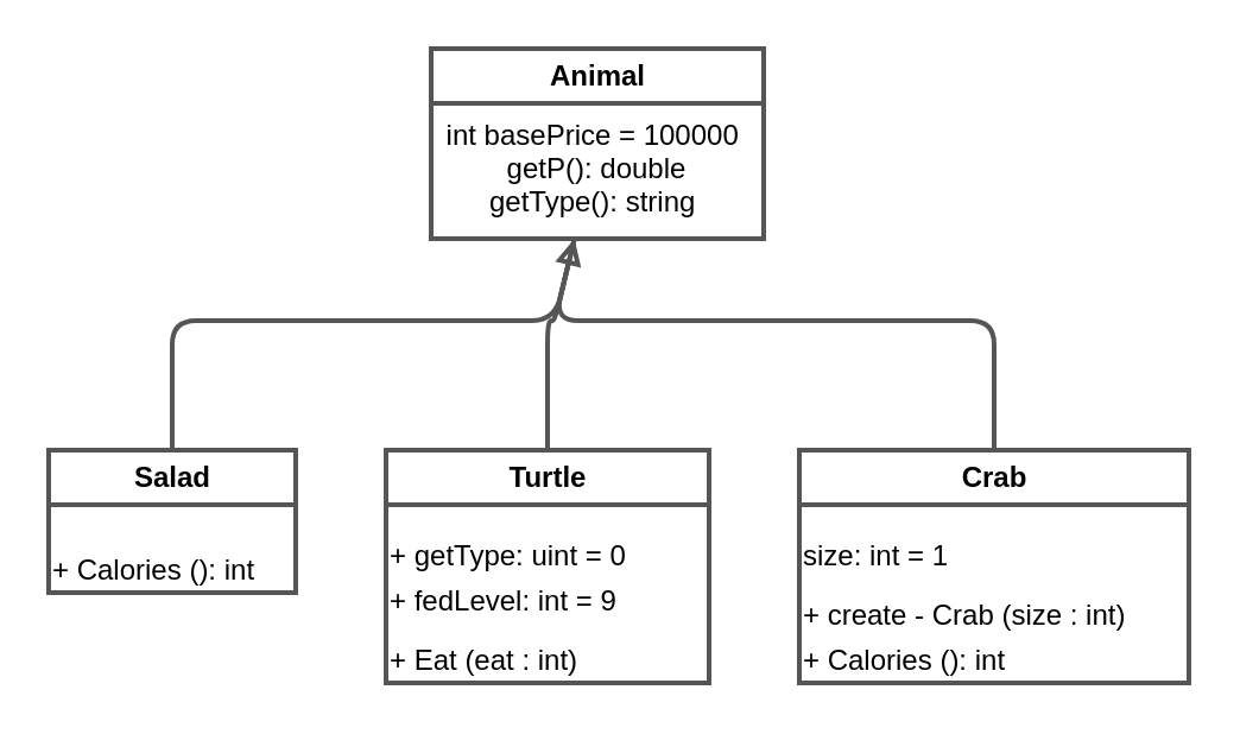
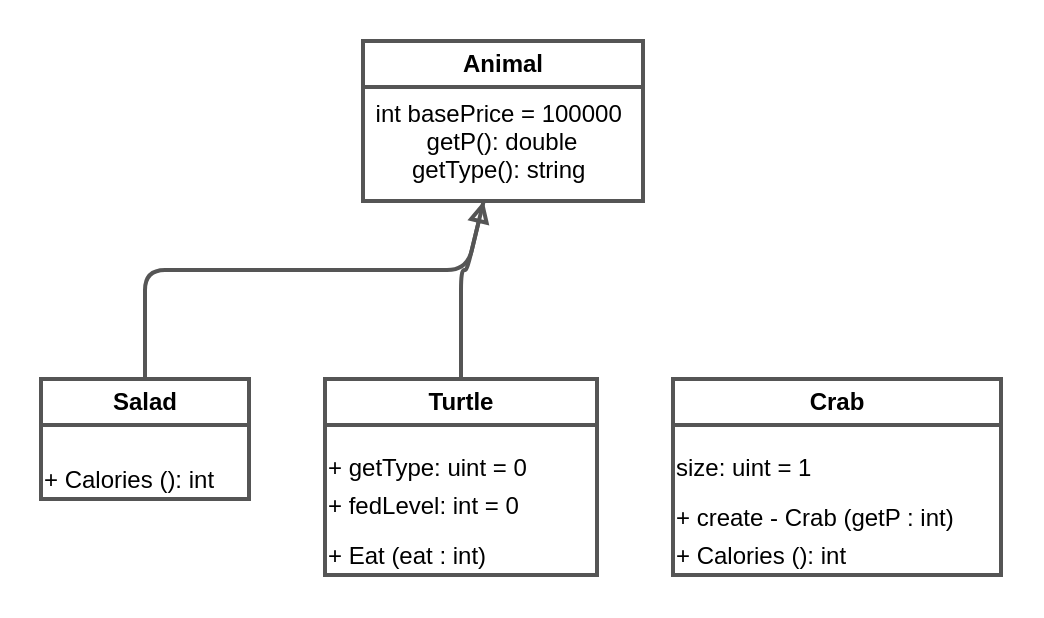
- <mxCell id="2" value="" style="endArrow=none;startArrow=none;endFill=0;startFill=0;html=1;strokeColor=#555555;strokeWidth=2;shadow=1fillColor=#F2F2F2;" parent="1" source="11" target="5" edge="1"><mxGeometry x="175" y="50" width="74" height="129" as="geometry"><mxPoint x="230" y="189" as="sourcePoint" /><mxPoint x="233" y="80" as="targetPoint" /><Array as="points"><mxPoint x="230" y="134.5" /><mxPoint x="233" y="134.5" /></Array></mxGeometry></mxCell>
+ <mxCell id="2" value="" style="endArrow=block;startArrow=none;endFill=0;startFill=0;html=1;strokeColor=#555555;strokeWidth=2;shadow=1fillColor=#F2F2F2;" parent="1" source="11" target="5" edge="1"><mxGeometry x="175" y="50" width="74" height="129" as="geometry"><mxPoint x="230" y="189" as="sourcePoint" /><mxPoint x="233" y="80" as="targetPoint" /><Array as="points"><mxPoint x="230" y="134.5" /><mxPoint x="233" y="134.5" /></Array></mxGeometry></mxCell>
- <mxCell id="15" value="" style="endArrow=block;startArrow=none;endFill=0;startFill=0;html=1;strokeColor=#555555;strokeWidth=2;shadow=1fillColor=#F2F2F2;" parent="1" source="7" target="5" edge="1"><mxGeometry x="203" y="50" width="205" height="129" as="geometry"><mxPoint x="418" y="189" as="sourcePoint" /><mxPoint x="233" y="80" as="targetPoint" /><Array as="points"><mxPoint x="418" y="134.5" /><mxPoint x="233" y="134.5" /></Array></mxGeometry></mxCell>
- <mxCell id="8" value=" size: int = 1" style="text;portConstraint=eastwest;overflow=hidden;rotatable=0;" parent="7" vertex="1"><mxGeometry y="30.826" width="158" height="19" as="geometry" /></mxCell>
+ <mxCell id="8" value=" size: uint = 1" style="text;portConstraint=eastwest;overflow=hidden;rotatable=0;" parent="7" vertex="1"><mxGeometry y="30.826" width="158" height="19" as="geometry" /></mxCell>
- <mxCell id="13" value="+ fedLevel: int = 9" style="text;portConstraint=eastwest;overflow=hidden;rotatable=0;" parent="11" vertex="1"><mxGeometry y="49.826" width="130" height="19" as="geometry" /></mxCell>
+ <mxCell id="13" value="+ fedLevel: int = 0" style="text;portConstraint=eastwest;overflow=hidden;rotatable=0;" parent="11" vertex="1"><mxGeometry y="49.826" width="130" height="19" as="geometry" /></mxCell>
- <mxCell id="9" value="+ create - Crab (size : int)" style="text;portConstraint=eastwest;overflow=hidden;rotatable=0;" parent="7" vertex="1"><mxGeometry y="55.826" width="158" height="19" as="geometry" /></mxCell>
+ <mxCell id="9" value="+ create - Crab (getP : int)" style="text;portConstraint=eastwest;overflow=hidden;rotatable=0;" parent="7" vertex="1"><mxGeometry y="55.826" width="158" height="19" as="geometry" /></mxCell>
